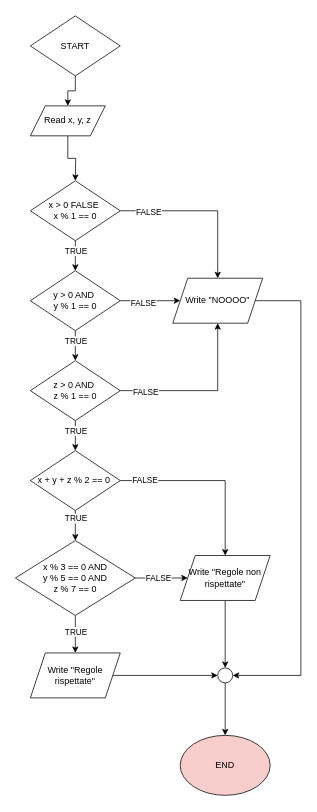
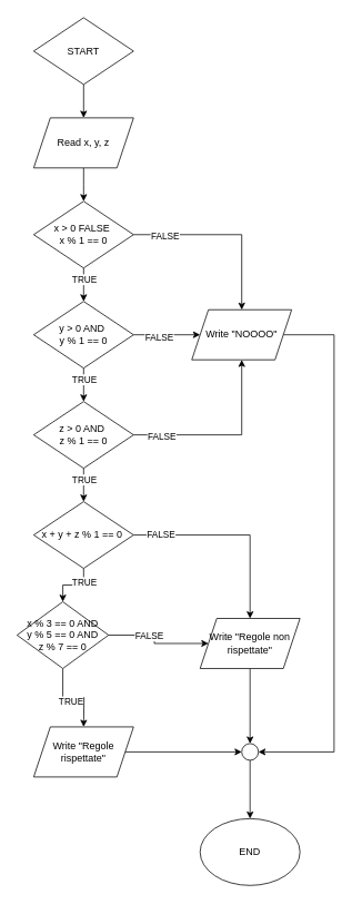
- <mxCell id="5" value="Read x, y, z" style="shape=parallelogram;perimeter=parallelogramPerimeter;whiteSpace=wrap;html=1;fixedSize=1;" vertex="1" parent="1"><mxGeometry x="40" y="140" width="100" height="40" as="geometry" /></mxCell>
+ <mxCell id="5" value="Read x, y, z" style="shape=parallelogram;perimeter=parallelogramPerimeter;whiteSpace=wrap;html=1;fixedSize=1;" vertex="1" parent="1"><mxGeometry x="40" y="140" width="120" height="60" as="geometry" /></mxCell>
- <mxCell id="27" value="x + y + z % 2 == 0&amp;nbsp;" style="rhombus;whiteSpace=wrap;html=1;" vertex="1" parent="1"><mxGeometry x="40" y="600" width="120" height="80" as="geometry" /></mxCell>
+ <mxCell id="27" value="x + y + z % 1 == 0&amp;nbsp;" style="rhombus;whiteSpace=wrap;html=1;" vertex="1" parent="1"><mxGeometry x="40" y="600" width="120" height="80" as="geometry" /></mxCell>
- <mxCell id="32" value="x % 3 == 0 AND&lt;div&gt;y % 5 == 0 AND&lt;/div&gt;&lt;div&gt;z % 7 == 0&lt;/div&gt;" style="rhombus;whiteSpace=wrap;html=1;" vertex="1" parent="1"><mxGeometry x="20" y="720" width="160" height="100" as="geometry" /></mxCell>
+ <mxCell id="32" value="x % 3 == 0 AND&lt;div&gt;y % 5 == 0 AND&lt;/div&gt;&lt;div&gt;z % 7 == 0&lt;/div&gt;" style="rhombus;whiteSpace=wrap;html=1;" vertex="1" parent="1"><mxGeometry x="20" y="720" width="110" height="80" as="geometry" /></mxCell>
- <mxCell id="39" value="END" style="ellipse;whiteSpace=wrap;html=1;fillColor=#f8cecc;" vertex="1" parent="1"><mxGeometry x="240" y="980" width="120" height="80" as="geometry" /></mxCell>
+ <mxCell id="39" value="END" style="ellipse;whiteSpace=wrap;html=1;" vertex="1" parent="1"><mxGeometry x="240" y="980" width="120" height="80" as="geometry" /></mxCell>
